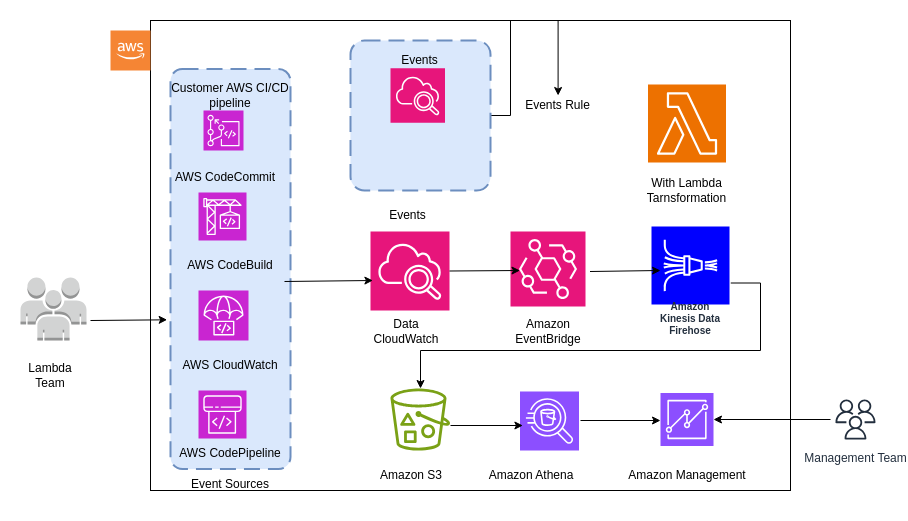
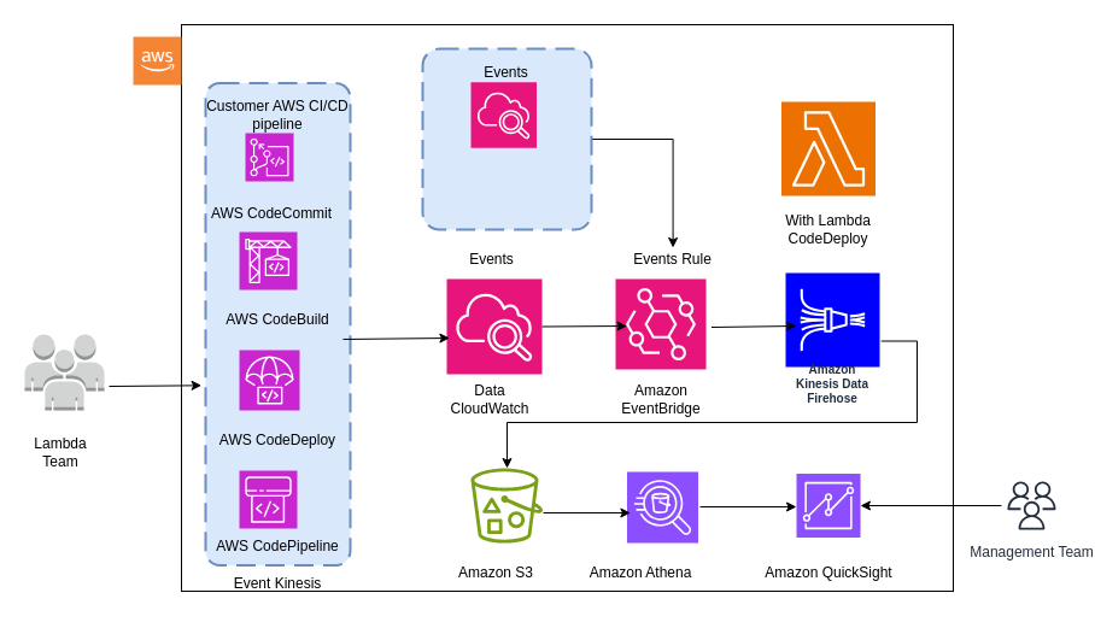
- <mxCell id="29" value="Events Rule" style="text;html=1;align=center;verticalAlign=middle;whiteSpace=wrap;rounded=0;" vertex="1" parent="1"><mxGeometry x="500" y="95" width="115.19" height="20" as="geometry" /></mxCell>
+ <mxCell id="29" value="Events Rule" style="text;html=1;align=center;verticalAlign=middle;whiteSpace=wrap;rounded=0;" vertex="1" parent="1"><mxGeometry x="500" y="205" width="115.19" height="20" as="geometry" /></mxCell>
- <mxCell id="44" value="With Lambda Tarnsformation" style="text;html=1;align=center;verticalAlign=middle;whiteSpace=wrap;rounded=0;" vertex="1" parent="1"><mxGeometry x="628.9" y="180" width="115.19" height="20" as="geometry" /></mxCell>
+ <mxCell id="44" value="With Lambda CodeDeploy" style="text;html=1;align=center;verticalAlign=middle;whiteSpace=wrap;rounded=0;" vertex="1" parent="1"><mxGeometry x="628.9" y="180" width="115.19" height="20" as="geometry" /></mxCell>
- <mxCell id="12" value="AWS CloudWatch" style="text;html=1;align=center;verticalAlign=middle;whiteSpace=wrap;rounded=0;" vertex="1" parent="1"><mxGeometry x="155" y="350" width="150" height="30" as="geometry" /></mxCell>
+ <mxCell id="12" value="AWS CodeDeploy" style="text;html=1;align=center;verticalAlign=middle;whiteSpace=wrap;rounded=0;" vertex="1" parent="1"><mxGeometry x="155" y="350" width="150" height="30" as="geometry" /></mxCell>
- <mxCell id="36" value="Amazon Management" style="text;html=1;align=center;verticalAlign=middle;whiteSpace=wrap;rounded=0;" vertex="1" parent="1"><mxGeometry x="611.5" y="460" width="150" height="30" as="geometry" /></mxCell>
+ <mxCell id="36" value="Amazon QuickSight" style="text;html=1;align=center;verticalAlign=middle;whiteSpace=wrap;rounded=0;" vertex="1" parent="1"><mxGeometry x="611.5" y="460" width="150" height="30" as="geometry" /></mxCell>
- <mxCell id="30" value="Event Sources" style="text;html=1;align=center;verticalAlign=middle;whiteSpace=wrap;rounded=0;" vertex="1" parent="1"><mxGeometry x="155" y="468.5" width="150" height="30" as="geometry" /></mxCell>
+ <mxCell id="30" value="Event Kinesis" style="text;html=1;align=center;verticalAlign=middle;whiteSpace=wrap;rounded=0;" vertex="1" parent="1"><mxGeometry x="155" y="468.5" width="150" height="30" as="geometry" /></mxCell>
